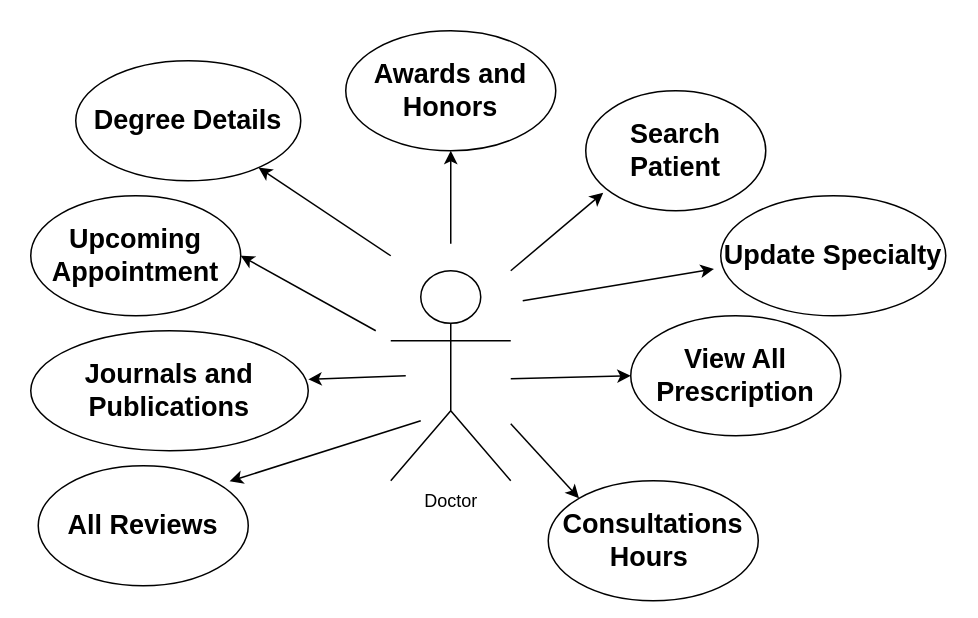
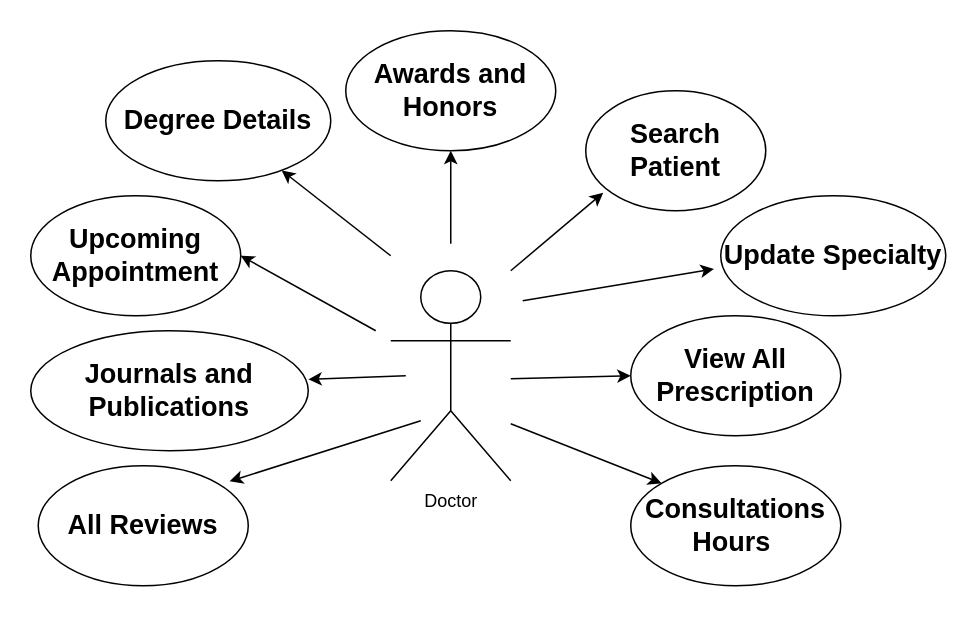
- <mxCell id="12" value="&lt;h2&gt;Degree Details&lt;/h2&gt;" style="ellipse;whiteSpace=wrap;html=1;" parent="1" vertex="1"><mxGeometry x="50" y="40" width="150" height="80" as="geometry" /></mxCell>
+ <mxCell id="12" value="&lt;h2&gt;Degree Details&lt;/h2&gt;" style="ellipse;whiteSpace=wrap;html=1;" parent="1" vertex="1"><mxGeometry x="70" y="40" width="150" height="80" as="geometry" /></mxCell>
- <mxCell id="18" value="&lt;h2&gt;Consultations Hours&amp;nbsp;&lt;/h2&gt;" style="ellipse;whiteSpace=wrap;html=1;" parent="1" vertex="1"><mxGeometry x="365" y="320" width="140" height="80" as="geometry" /></mxCell>
+ <mxCell id="18" value="&lt;h2&gt;Consultations Hours&amp;nbsp;&lt;/h2&gt;" style="ellipse;whiteSpace=wrap;html=1;" parent="1" vertex="1"><mxGeometry x="420" y="310" width="140" height="80" as="geometry" /></mxCell>
